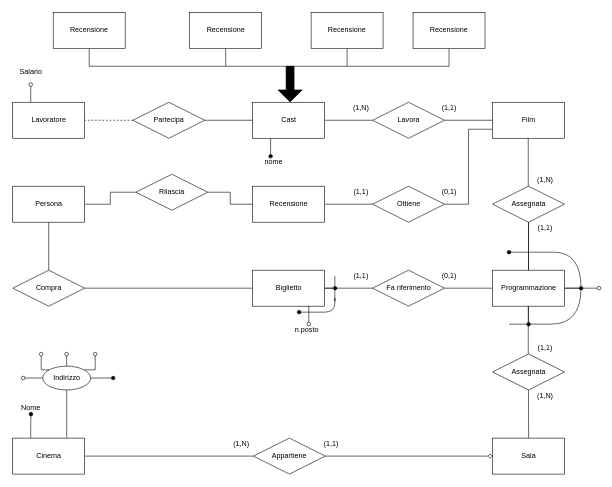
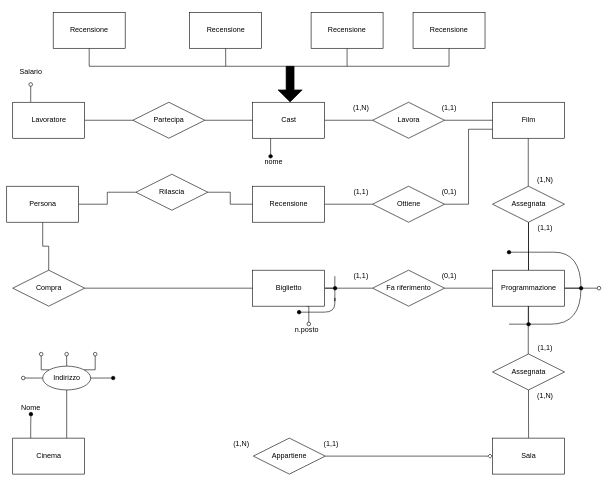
- <mxCell id="34" style="edgeStyle=orthogonalEdgeStyle;rounded=0;orthogonalLoop=1;jettySize=auto;html=1;exitX=0;exitY=0.5;exitDx=0;exitDy=0;entryX=1;entryY=0.5;entryDx=0;entryDy=0;endArrow=none;endFill=0;dashed=1;" parent="1" source="36" target="38" edge="1"><mxGeometry relative="1" as="geometry" /></mxCell>
+ <mxCell id="34" style="edgeStyle=orthogonalEdgeStyle;rounded=0;orthogonalLoop=1;jettySize=auto;html=1;exitX=0;exitY=0.5;exitDx=0;exitDy=0;entryX=1;entryY=0.5;entryDx=0;entryDy=0;endArrow=none;endFill=0;" parent="1" source="36" target="38" edge="1"><mxGeometry relative="1" as="geometry" /></mxCell>
- <mxCell id="33" value="Persona" style="rounded=0;whiteSpace=wrap;html=1;" parent="1" vertex="1"><mxGeometry x="20.5" y="310" width="120" height="60" as="geometry" /></mxCell>
+ <mxCell id="33" value="Persona" style="rounded=0;whiteSpace=wrap;html=1;" parent="1" vertex="1"><mxGeometry x="10.5" y="310" width="120" height="60" as="geometry" /></mxCell>
- <mxCell id="44" style="edgeStyle=orthogonalEdgeStyle;rounded=0;orthogonalLoop=1;jettySize=auto;html=1;exitX=1;exitY=0.5;exitDx=0;exitDy=0;entryX=0;entryY=0.5;entryDx=0;entryDy=0;endArrow=none;endFill=0;" parent="1" source="49" target="46" edge="1"><mxGeometry relative="1" as="geometry"><mxPoint x="341.474" y="759.529" as="sourcePoint" /></mxGeometry></mxCell>
